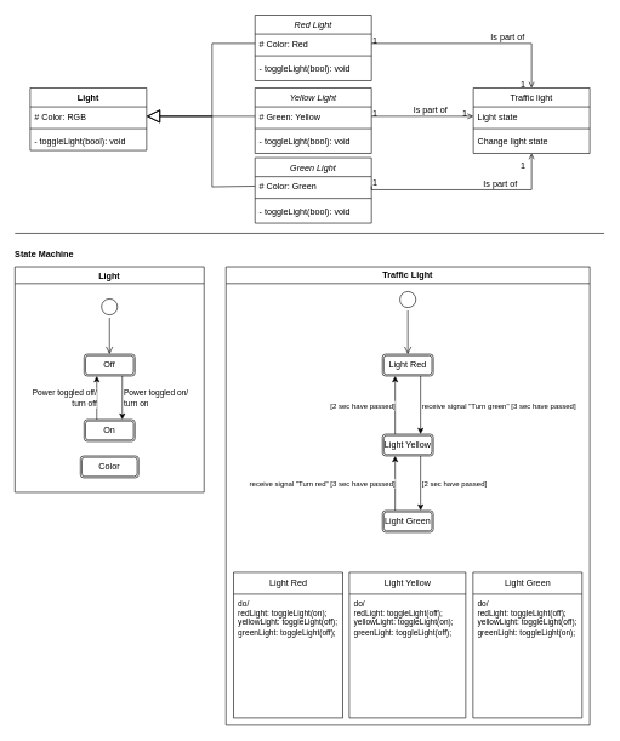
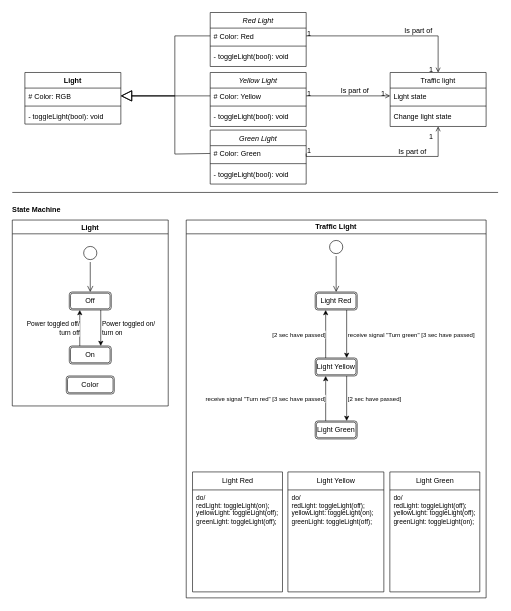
- <mxCell id="47" value="# Green: Yellow" style="text;align=left;verticalAlign=top;spacingLeft=4;spacingRight=4;overflow=hidden;rotatable=0;points=[[0,0.5],[1,0.5]];portConstraint=eastwest;" vertex="1" parent="46"><mxGeometry y="26" width="160" height="26" as="geometry" /></mxCell>
+ <mxCell id="47" value="# Color: Yellow" style="text;align=left;verticalAlign=top;spacingLeft=4;spacingRight=4;overflow=hidden;rotatable=0;points=[[0,0.5],[1,0.5]];portConstraint=eastwest;" vertex="1" parent="46"><mxGeometry y="26" width="160" height="26" as="geometry" /></mxCell>
